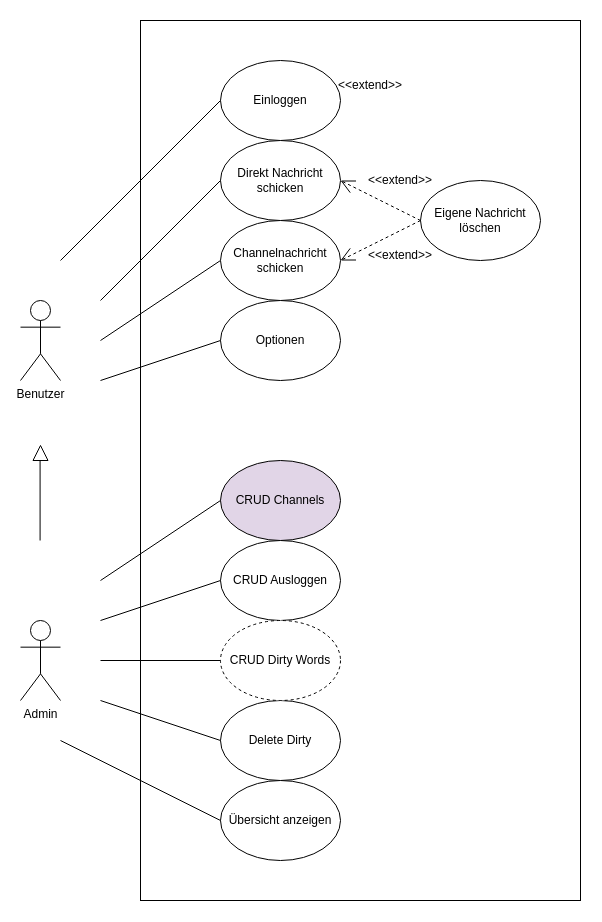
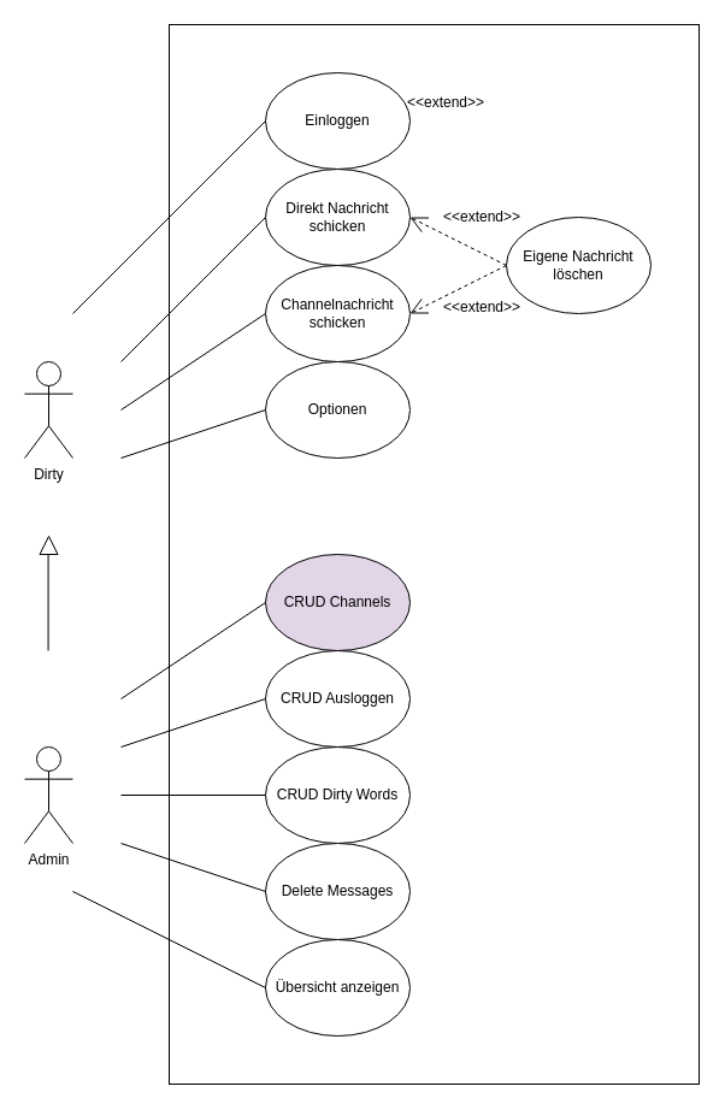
- <mxCell id="3" value="Benutzer" style="shape=umlActor;verticalLabelPosition=bottom;verticalAlign=top;html=1;" parent="1" vertex="1"><mxGeometry x="20" y="300" width="40" height="80" as="geometry" /></mxCell>
+ <mxCell id="3" value="Dirty" style="shape=umlActor;verticalLabelPosition=bottom;verticalAlign=top;html=1;" parent="1" vertex="1"><mxGeometry x="20" y="300" width="40" height="80" as="geometry" /></mxCell>
- <mxCell id="23" value="CRUD Dirty Words" style="ellipse;whiteSpace=wrap;html=1;dashed=1;" vertex="1" parent="1"><mxGeometry x="220" y="620" width="120" height="80" as="geometry" /></mxCell>
+ <mxCell id="23" value="CRUD Dirty Words" style="ellipse;whiteSpace=wrap;html=1;" vertex="1" parent="1"><mxGeometry x="220" y="620" width="120" height="80" as="geometry" /></mxCell>
- <mxCell id="21" value="Delete Dirty" style="ellipse;whiteSpace=wrap;html=1;" vertex="1" parent="1"><mxGeometry x="220" y="700" width="120" height="80" as="geometry" /></mxCell>
+ <mxCell id="21" value="Delete Messages" style="ellipse;whiteSpace=wrap;html=1;" vertex="1" parent="1"><mxGeometry x="220" y="700" width="120" height="80" as="geometry" /></mxCell>
